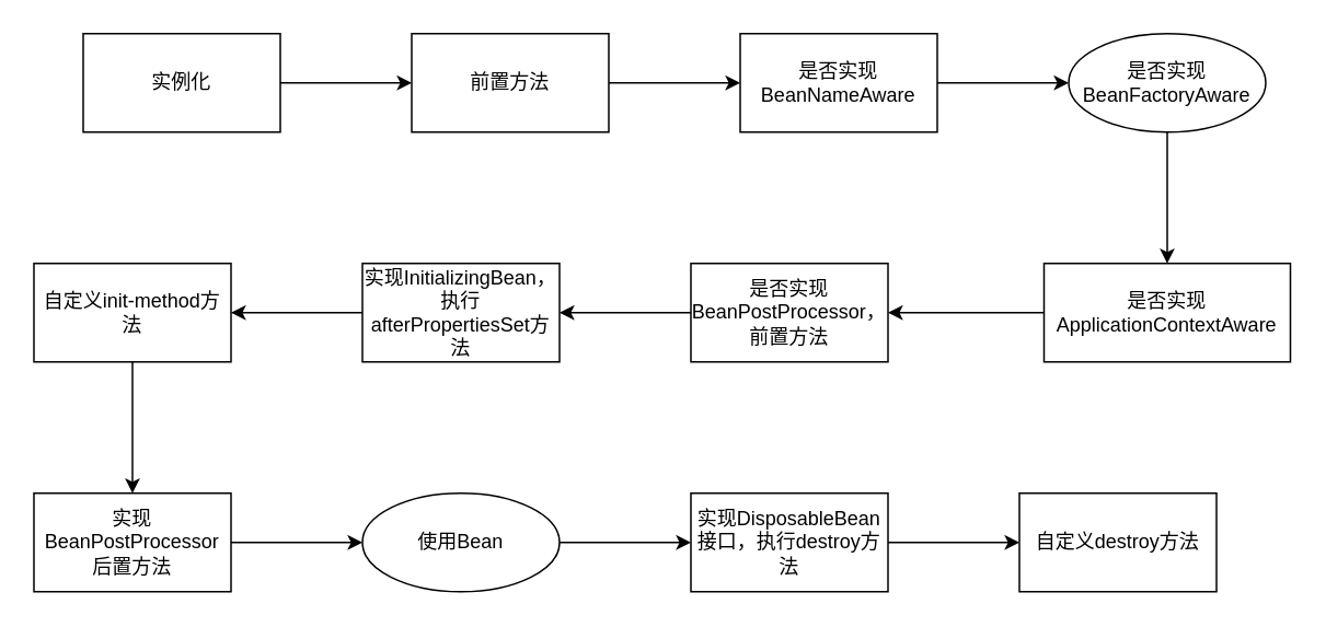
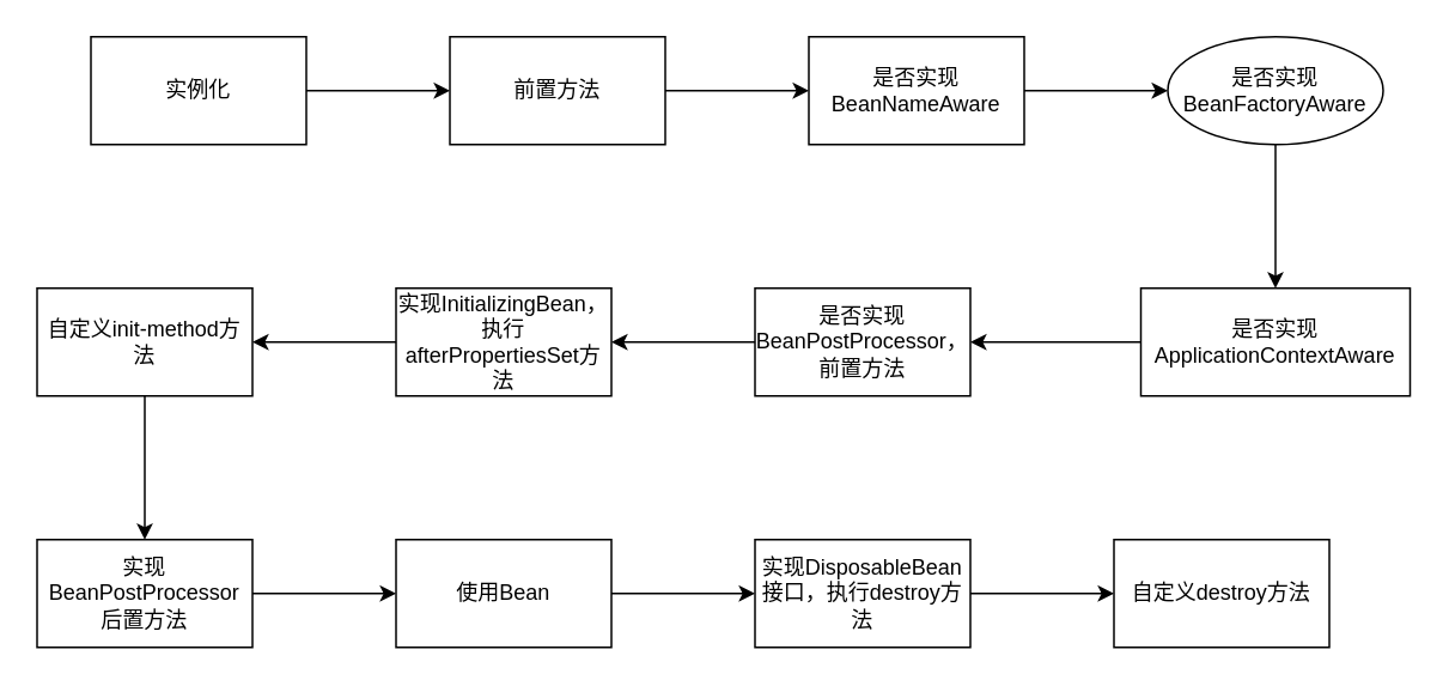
- <mxCell id="21" value="使用Bean" style="ellipse;whiteSpace=wrap;html=1;" vertex="1" parent="1"><mxGeometry x="220" y="300" width="120" height="60" as="geometry" /></mxCell>
+ <mxCell id="21" value="使用Bean" style="whiteSpace=wrap;html=1;rounded=0;" vertex="1" parent="1"><mxGeometry x="220" y="300" width="120" height="60" as="geometry" /></mxCell>
